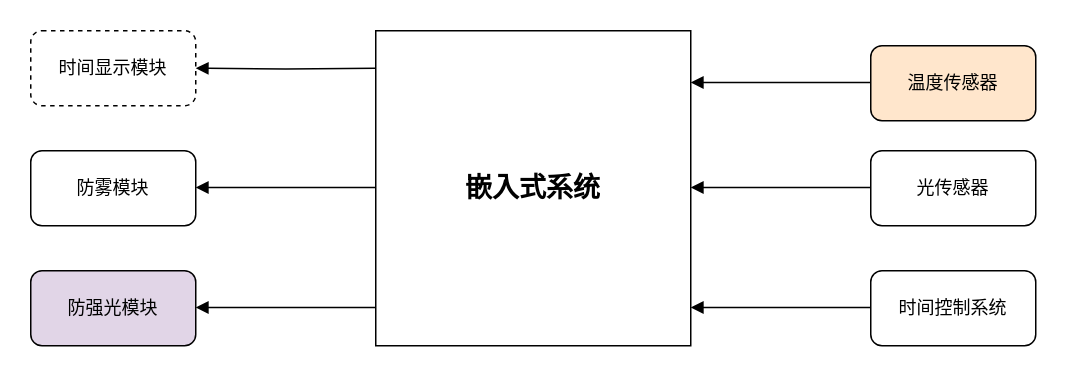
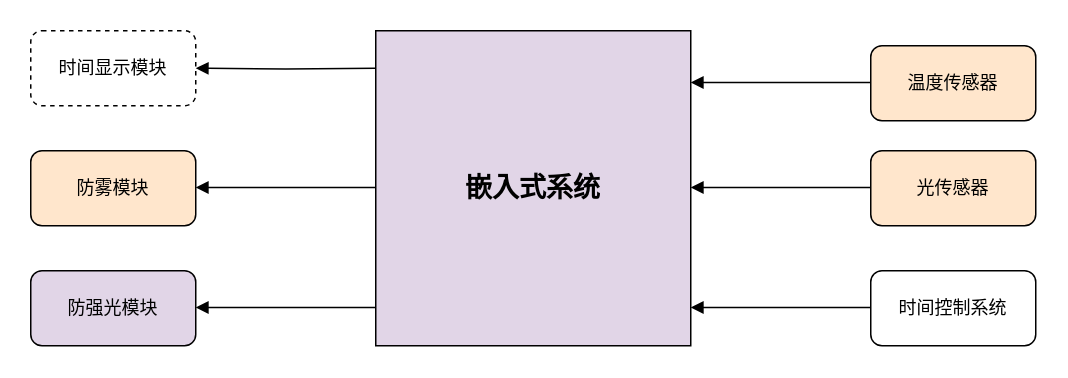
- <mxCell id="4" value="防雾模块" style="rounded=1;whiteSpace=wrap;html=1;" vertex="1" parent="1"><mxGeometry x="20" y="100" width="110" height="50" as="geometry" /></mxCell>
+ <mxCell id="4" value="防雾模块" style="rounded=1;whiteSpace=wrap;html=1;fillColor=#ffe6cc;" vertex="1" parent="1"><mxGeometry x="20" y="100" width="110" height="50" as="geometry" /></mxCell>
- <mxCell id="2" value="&lt;h2&gt;嵌入式系统&lt;/h2&gt;" style="whiteSpace=wrap;html=1;aspect=fixed;" vertex="1" parent="1"><mxGeometry x="250" y="20" width="210" height="210" as="geometry" /></mxCell>
+ <mxCell id="2" value="&lt;h2&gt;嵌入式系统&lt;/h2&gt;" style="whiteSpace=wrap;html=1;aspect=fixed;fillColor=#e1d5e7;" vertex="1" parent="1"><mxGeometry x="250" y="20" width="210" height="210" as="geometry" /></mxCell>
- <mxCell id="9" value="光传感器" style="rounded=1;whiteSpace=wrap;html=1;" vertex="1" parent="1"><mxGeometry x="580" y="100" width="110" height="50" as="geometry" /></mxCell>
+ <mxCell id="9" value="光传感器" style="rounded=1;whiteSpace=wrap;html=1;fillColor=#ffe6cc;" vertex="1" parent="1"><mxGeometry x="580" y="100" width="110" height="50" as="geometry" /></mxCell>
